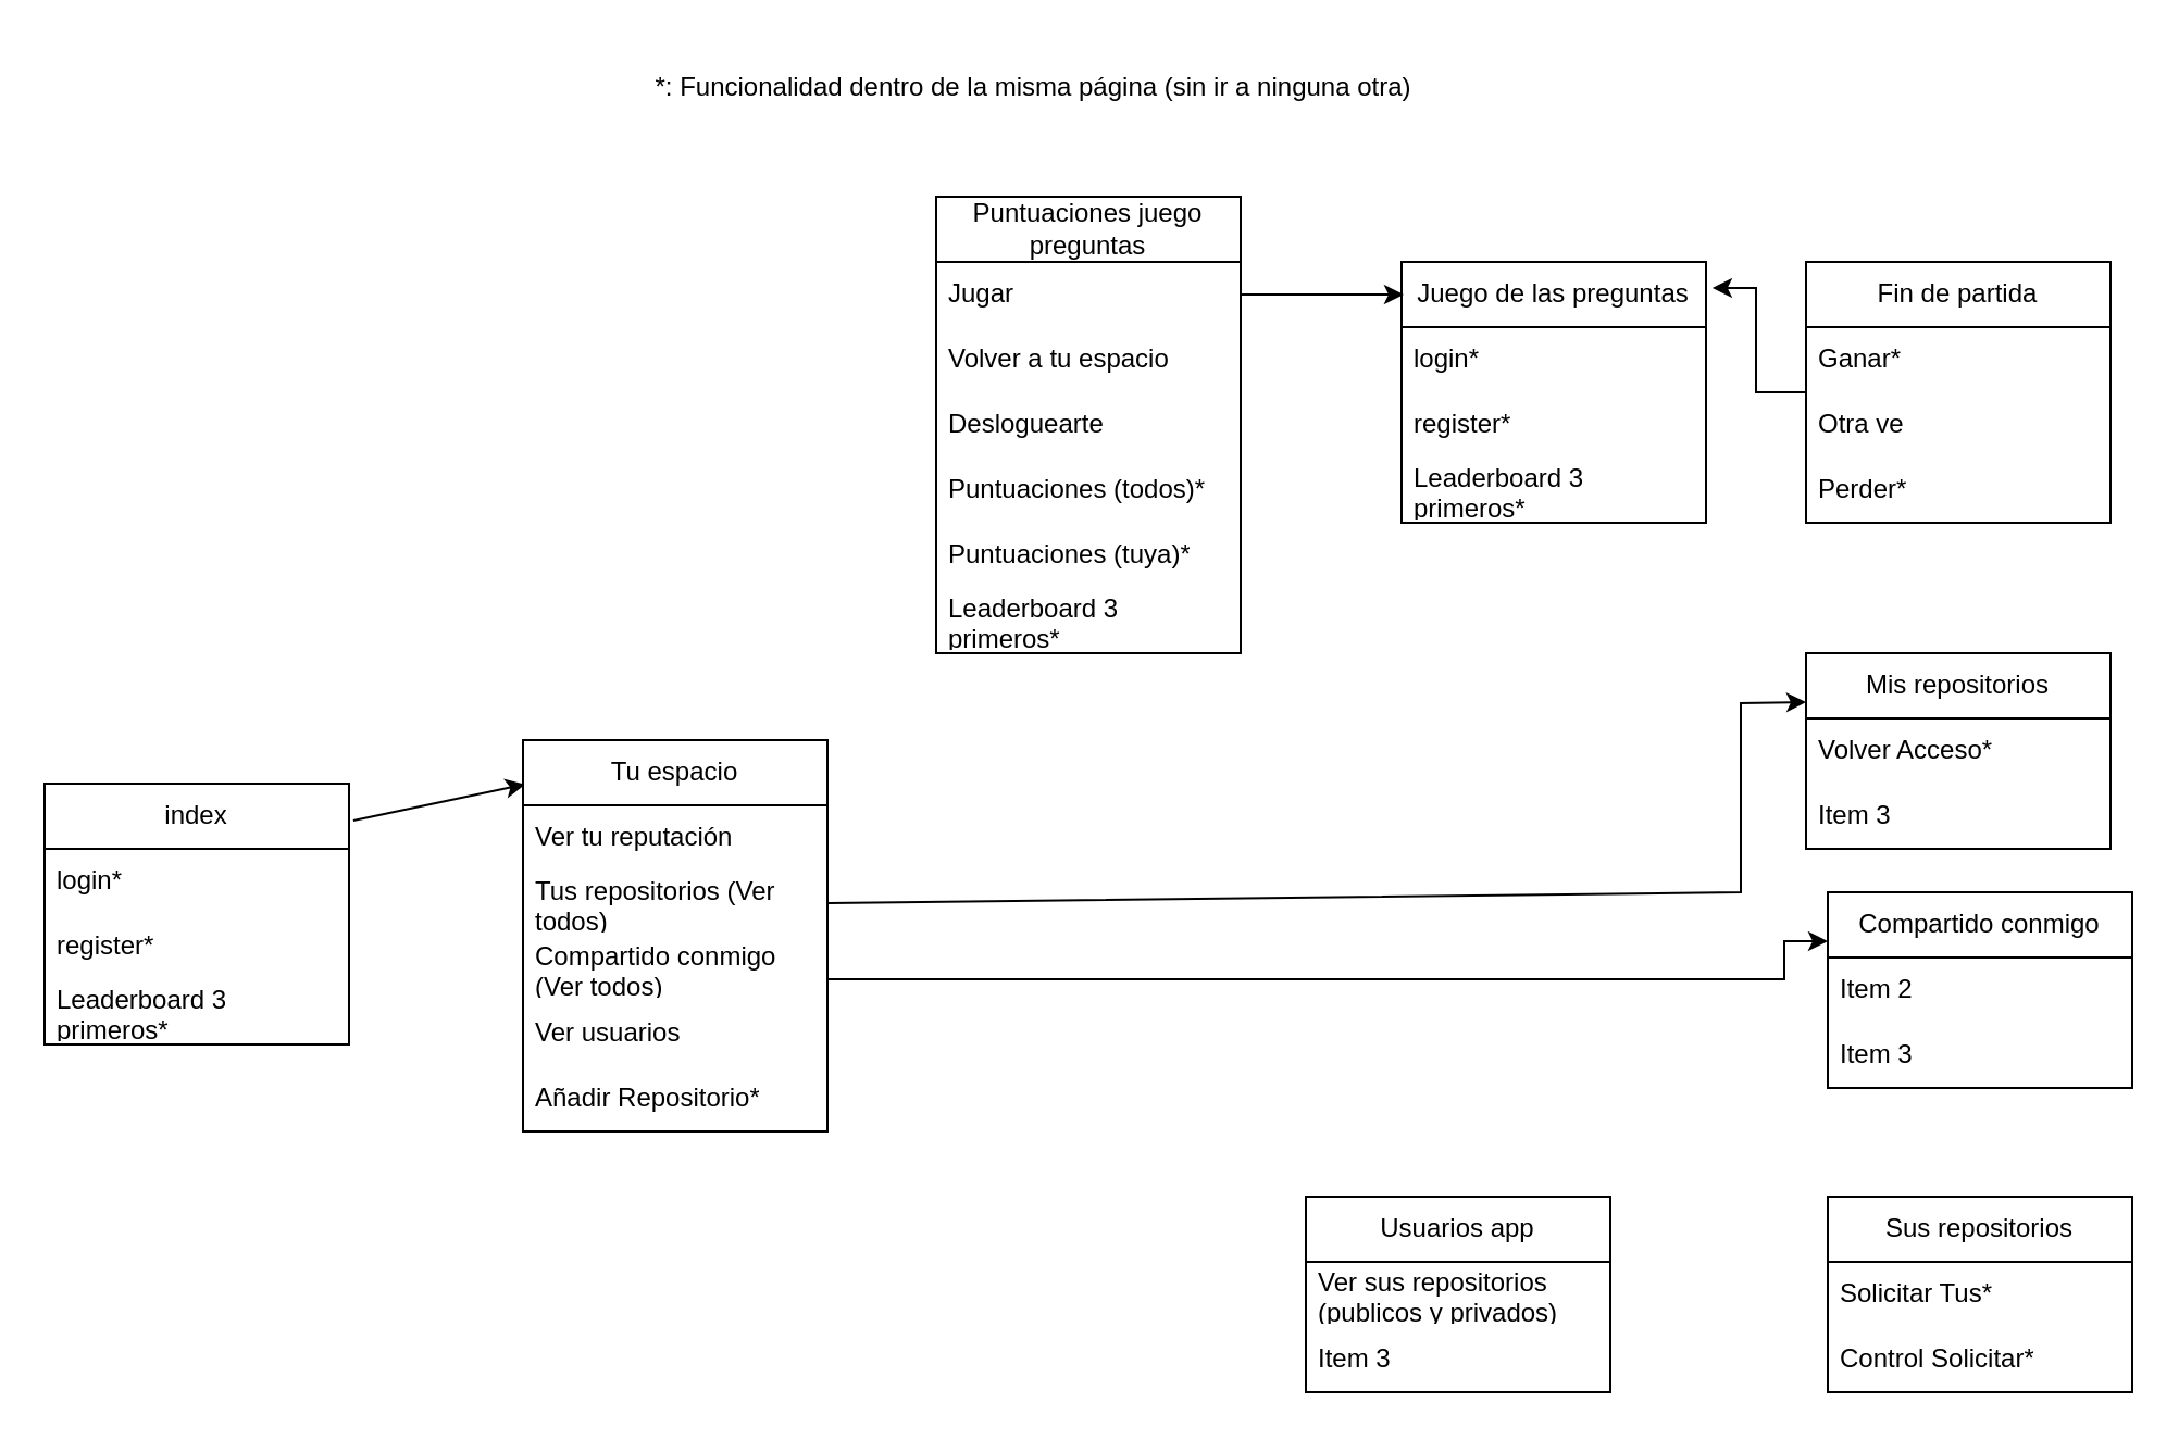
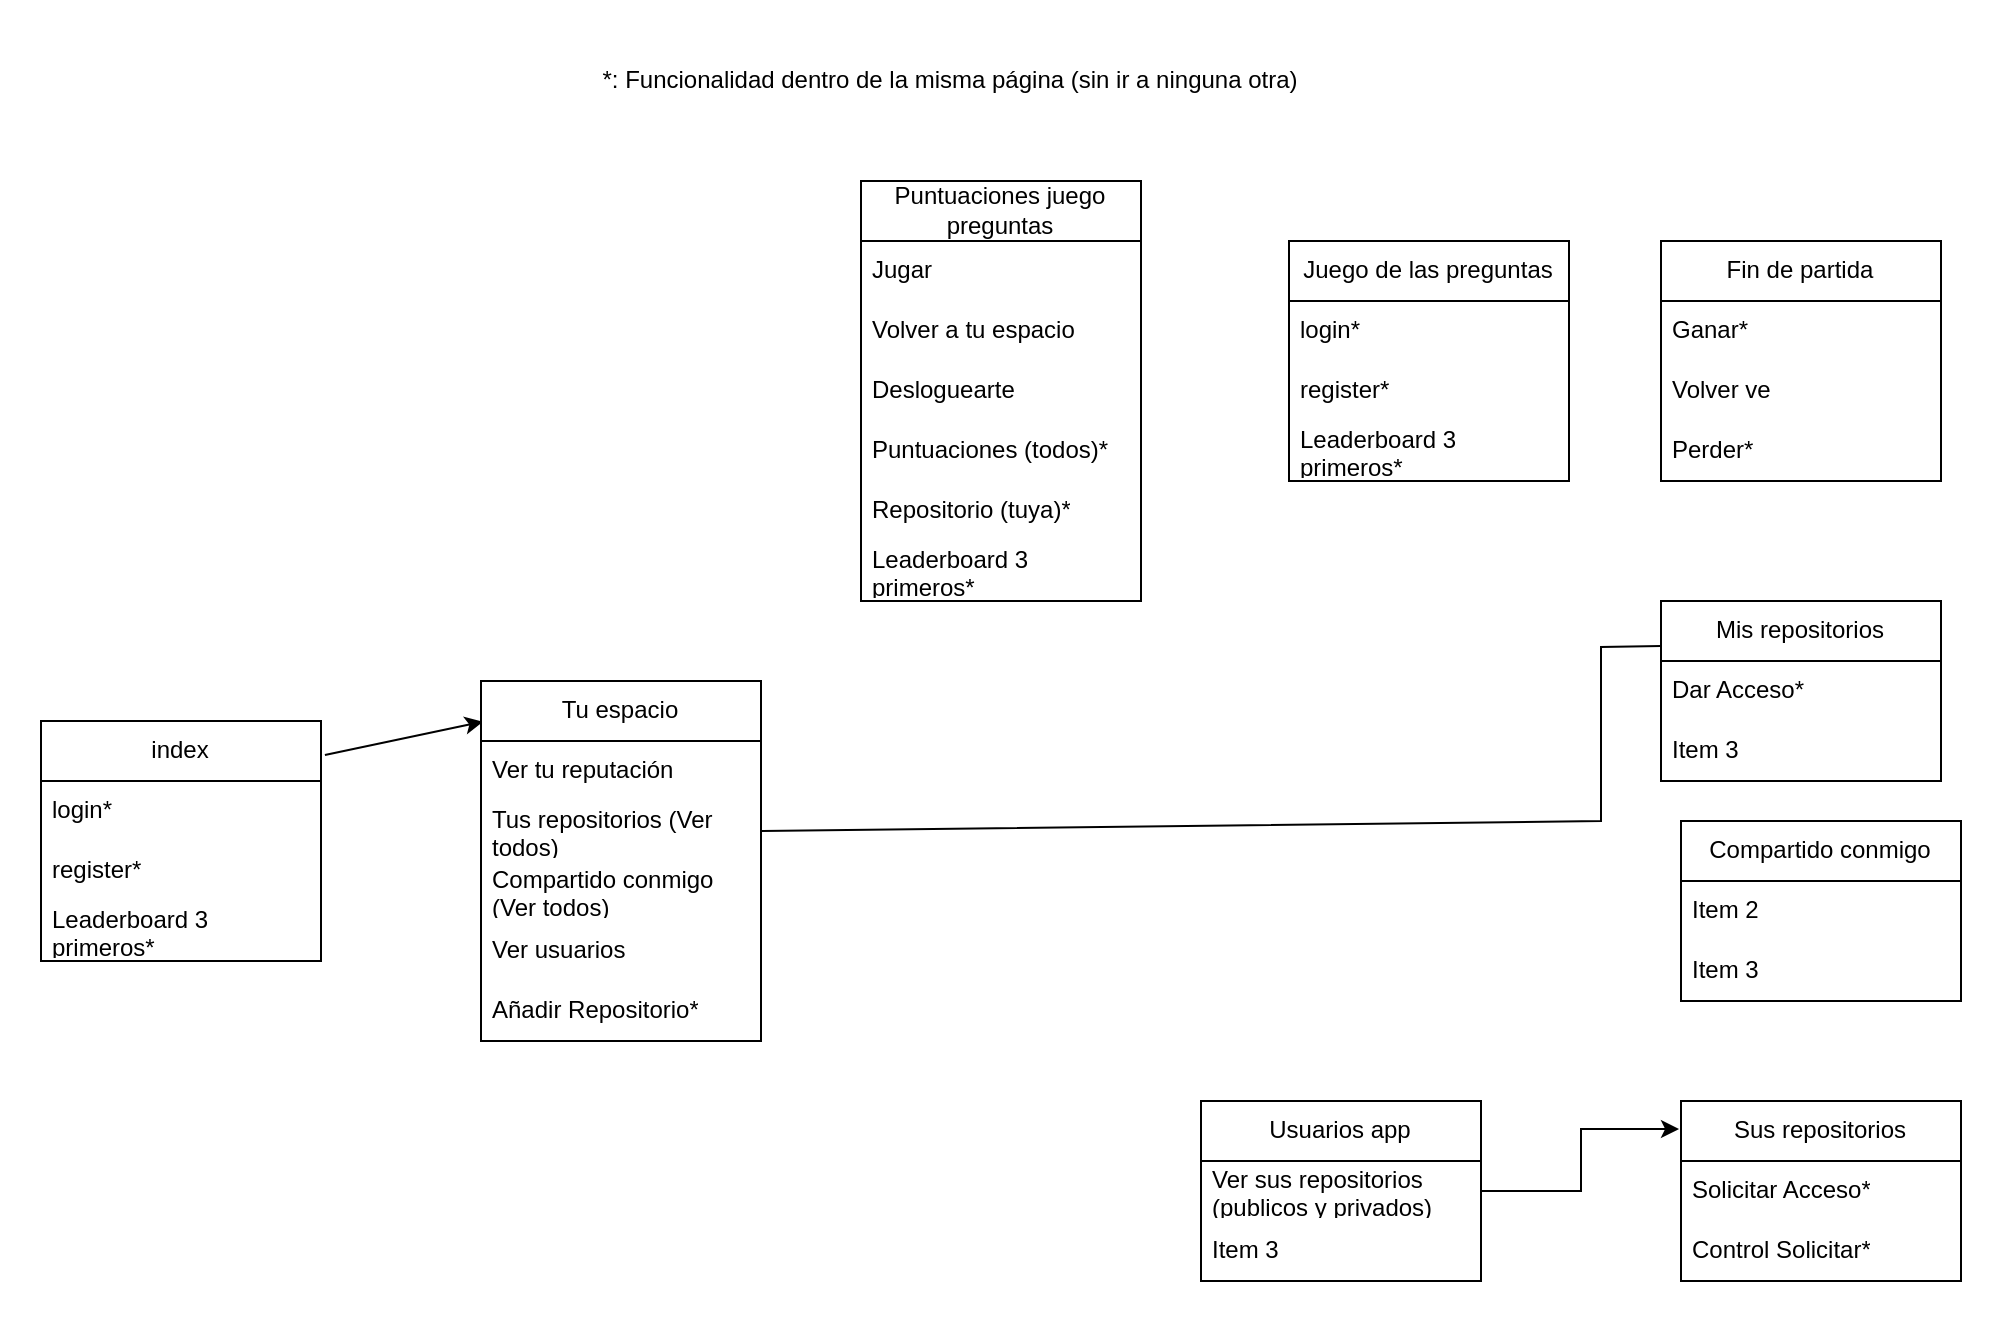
- <mxCell id="40" style="edgeStyle=orthogonalEdgeStyle;rounded=0;orthogonalLoop=1;jettySize=auto;html=1;entryX=0.007;entryY=0.125;entryDx=0;entryDy=0;entryPerimeter=0;" edge="1" parent="1" source="30" target="36"><mxGeometry relative="1" as="geometry" /></mxCell>
- <mxCell id="45" style="edgeStyle=orthogonalEdgeStyle;rounded=0;orthogonalLoop=1;jettySize=auto;html=1;entryX=1.021;entryY=0.1;entryDx=0;entryDy=0;entryPerimeter=0;" edge="1" parent="1" source="41" target="36"><mxGeometry relative="1" as="geometry" /></mxCell>
- <mxCell id="43" value="Otra ve" style="text;strokeColor=none;fillColor=none;align=left;verticalAlign=middle;spacingLeft=4;spacingRight=4;overflow=hidden;points=[[0,0.5],[1,0.5]];portConstraint=eastwest;rotatable=0;whiteSpace=wrap;html=1;" vertex="1" parent="41"><mxGeometry y="60" width="140" height="30" as="geometry" /></mxCell>
+ <mxCell id="43" value="Volver ve" style="text;strokeColor=none;fillColor=none;align=left;verticalAlign=middle;spacingLeft=4;spacingRight=4;overflow=hidden;points=[[0,0.5],[1,0.5]];portConstraint=eastwest;rotatable=0;whiteSpace=wrap;html=1;" vertex="1" parent="41"><mxGeometry y="60" width="140" height="30" as="geometry" /></mxCell>
- <mxCell id="34" value="Puntuaciones (tuya)*" style="text;strokeColor=none;fillColor=none;align=left;verticalAlign=middle;spacingLeft=4;spacingRight=4;overflow=hidden;points=[[0,0.5],[1,0.5]];portConstraint=eastwest;rotatable=0;whiteSpace=wrap;html=1;" vertex="1" parent="29"><mxGeometry y="150" width="140" height="30" as="geometry" /></mxCell>
+ <mxCell id="34" value="Repositorio (tuya)*" style="text;strokeColor=none;fillColor=none;align=left;verticalAlign=middle;spacingLeft=4;spacingRight=4;overflow=hidden;points=[[0,0.5],[1,0.5]];portConstraint=eastwest;rotatable=0;whiteSpace=wrap;html=1;" vertex="1" parent="29"><mxGeometry y="150" width="140" height="30" as="geometry" /></mxCell>
- <mxCell id="17" value="" style="endArrow=classic;html=1;rounded=0;exitX=1;exitY=0.5;exitDx=0;exitDy=0;entryX=0;entryY=0.25;entryDx=0;entryDy=0;" edge="1" parent="1" source="10" target="14"><mxGeometry width="50" height="50" relative="1" as="geometry"><mxPoint x="800" y="270" as="sourcePoint" /><mxPoint x="830" y="345" as="targetPoint" /><Array as="points"><mxPoint x="800" y="410" /><mxPoint x="800" y="323" /></Array></mxGeometry></mxCell>
+ <mxCell id="17" value="" style="endArrow=none;html=1;rounded=0;exitX=1;exitY=0.5;exitDx=0;exitDy=0;entryX=0;entryY=0.25;entryDx=0;entryDy=0;" edge="1" parent="1" source="10" target="14"><mxGeometry width="50" height="50" relative="1" as="geometry"><mxPoint x="800" y="270" as="sourcePoint" /><mxPoint x="830" y="345" as="targetPoint" /><Array as="points"><mxPoint x="800" y="410" /><mxPoint x="800" y="323" /></Array></mxGeometry></mxCell>
- <mxCell id="15" value="Volver Acceso*" style="text;strokeColor=none;fillColor=none;align=left;verticalAlign=middle;spacingLeft=4;spacingRight=4;overflow=hidden;points=[[0,0.5],[1,0.5]];portConstraint=eastwest;rotatable=0;whiteSpace=wrap;html=1;" vertex="1" parent="14"><mxGeometry y="30" width="140" height="30" as="geometry" /></mxCell>
+ <mxCell id="15" value="Dar Acceso*" style="text;strokeColor=none;fillColor=none;align=left;verticalAlign=middle;spacingLeft=4;spacingRight=4;overflow=hidden;points=[[0,0.5],[1,0.5]];portConstraint=eastwest;rotatable=0;whiteSpace=wrap;html=1;" vertex="1" parent="14"><mxGeometry y="30" width="140" height="30" as="geometry" /></mxCell>
- <mxCell id="21" style="edgeStyle=orthogonalEdgeStyle;rounded=0;orthogonalLoop=1;jettySize=auto;html=1;entryX=0;entryY=0.25;entryDx=0;entryDy=0;" edge="1" parent="1" source="11" target="18"><mxGeometry relative="1" as="geometry"><Array as="points"><mxPoint x="820" y="450" /><mxPoint x="820" y="433" /></Array></mxGeometry></mxCell>
+ <mxCell id="28" style="edgeStyle=orthogonalEdgeStyle;rounded=0;orthogonalLoop=1;jettySize=auto;html=1;entryX=-0.007;entryY=0.156;entryDx=0;entryDy=0;entryPerimeter=0;" edge="1" parent="1" source="23" target="25"><mxGeometry relative="1" as="geometry" /></mxCell>
- <mxCell id="26" value="Solicitar Tus*" style="text;strokeColor=none;fillColor=none;align=left;verticalAlign=middle;spacingLeft=4;spacingRight=4;overflow=hidden;points=[[0,0.5],[1,0.5]];portConstraint=eastwest;rotatable=0;whiteSpace=wrap;html=1;" vertex="1" parent="25"><mxGeometry y="30" width="140" height="30" as="geometry" /></mxCell>
+ <mxCell id="26" value="Solicitar Acceso*" style="text;strokeColor=none;fillColor=none;align=left;verticalAlign=middle;spacingLeft=4;spacingRight=4;overflow=hidden;points=[[0,0.5],[1,0.5]];portConstraint=eastwest;rotatable=0;whiteSpace=wrap;html=1;" vertex="1" parent="25"><mxGeometry y="30" width="140" height="30" as="geometry" /></mxCell>
